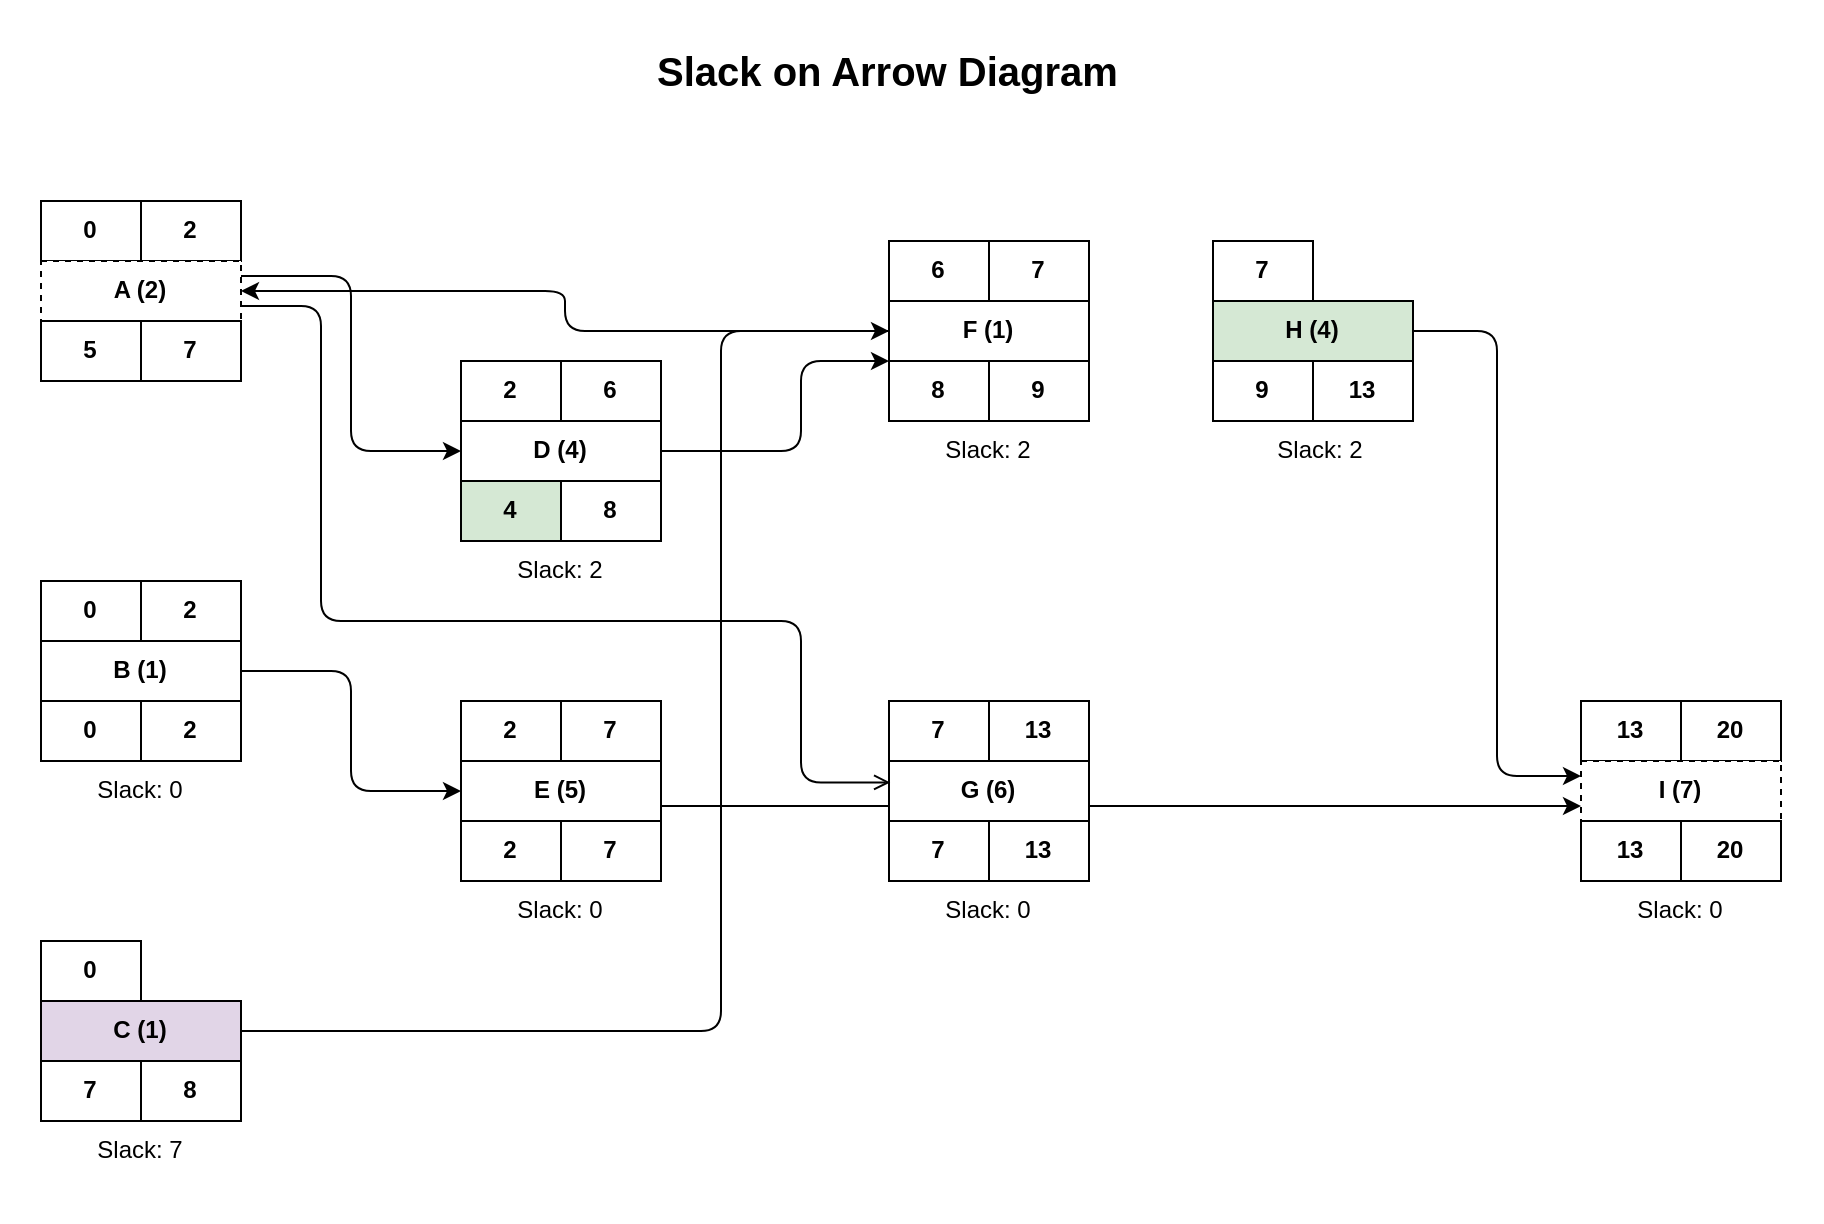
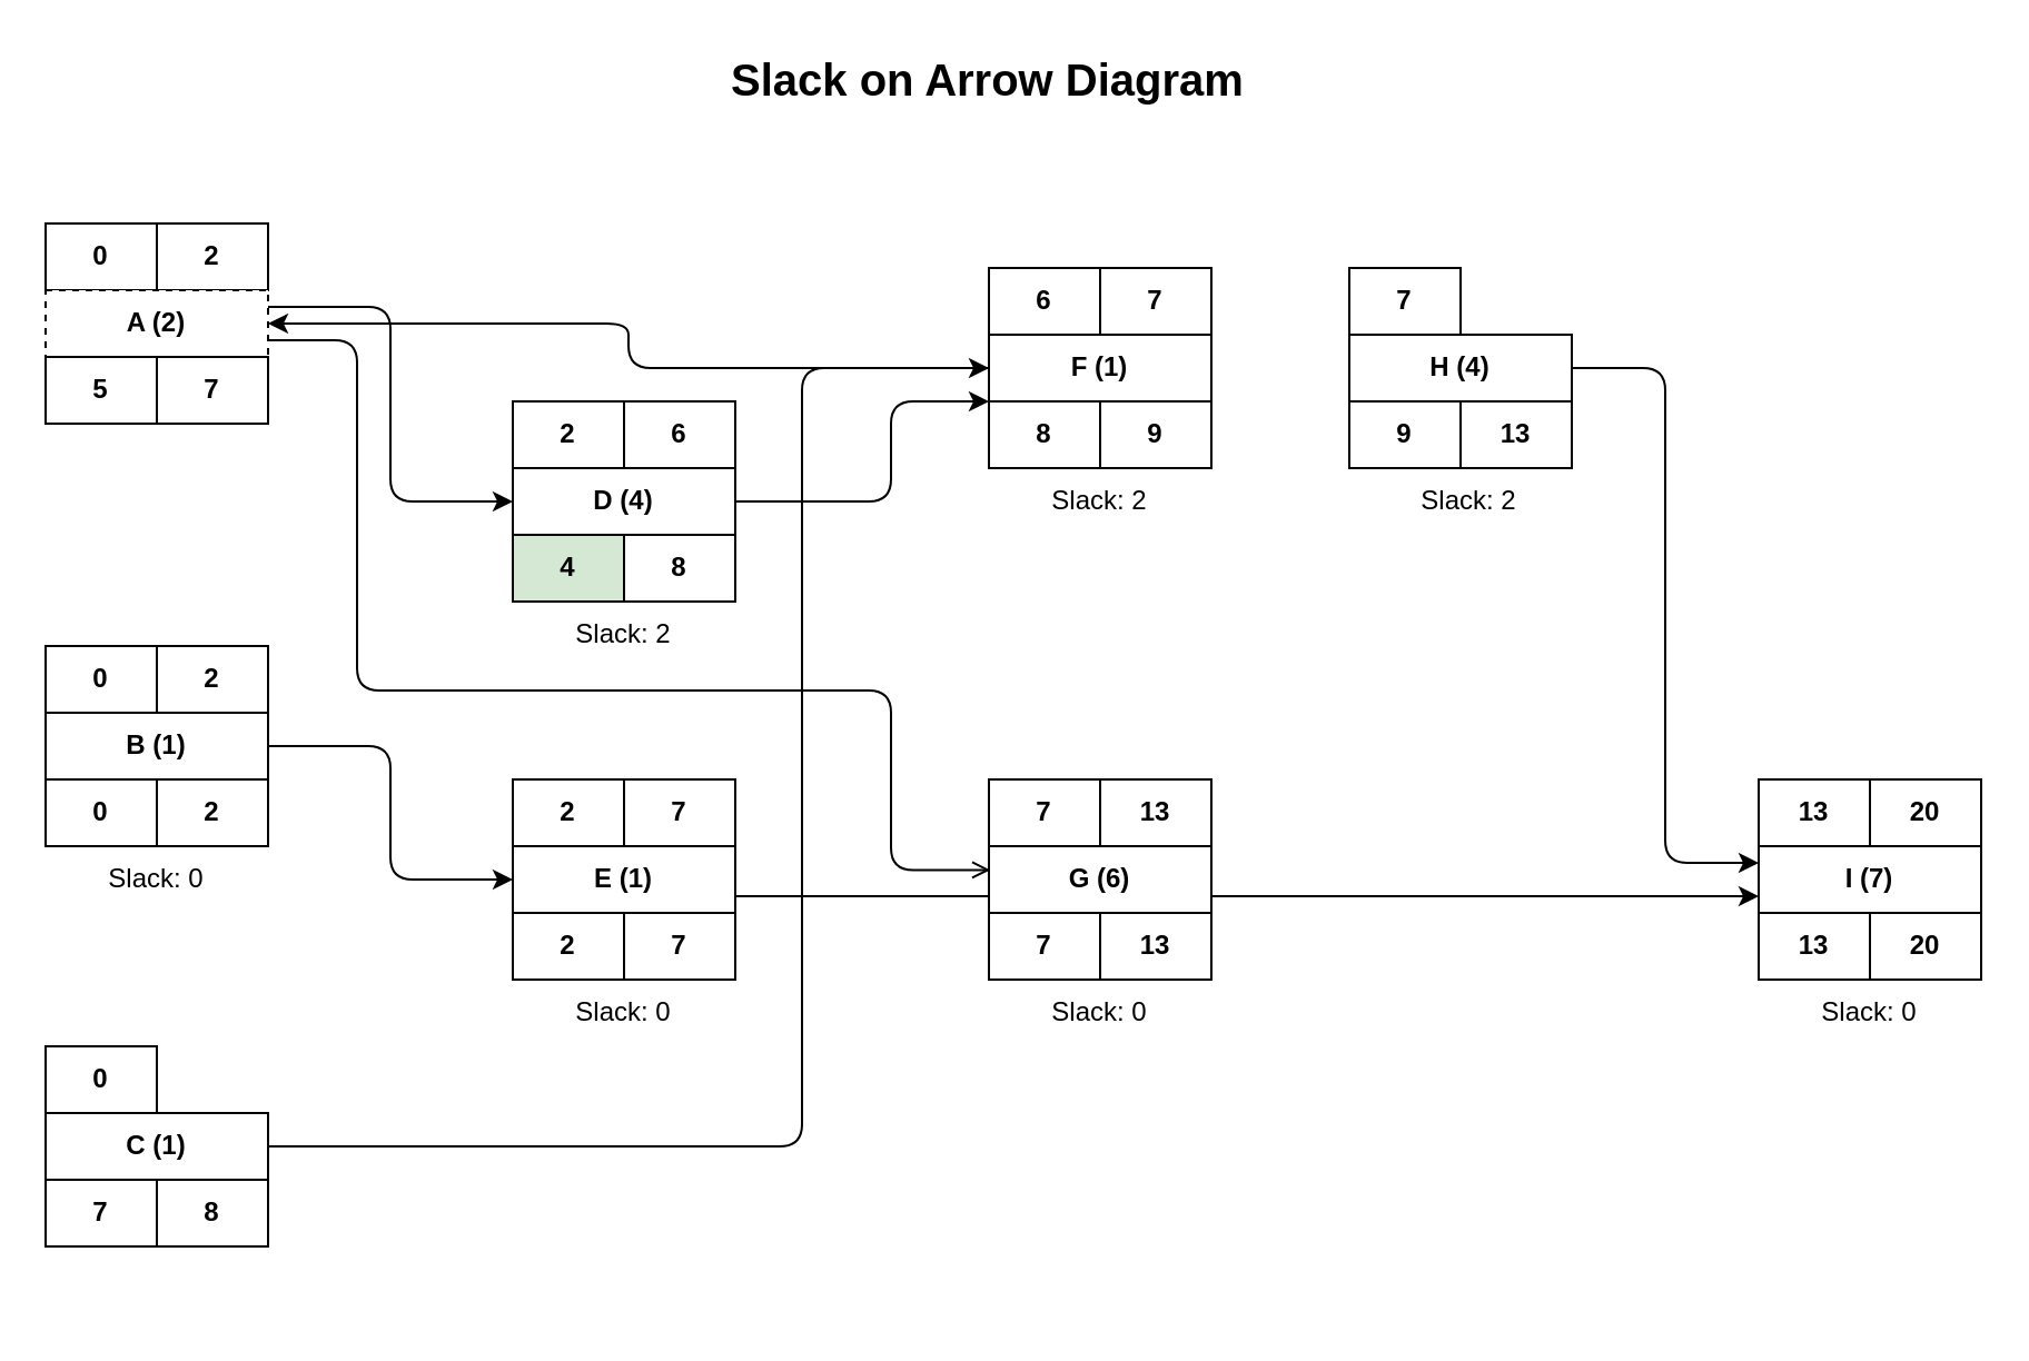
- <mxCell id="59" value="H (4)" style="rounded=0;whiteSpace=wrap;html=1;fontStyle=1;fillColor=#d5e8d4;" vertex="1" parent="57"><mxGeometry y="30" width="100" height="30" as="geometry" /></mxCell>
+ <mxCell id="59" value="H (4)" style="rounded=0;whiteSpace=wrap;html=1;fontStyle=1" vertex="1" parent="57"><mxGeometry y="30" width="100" height="30" as="geometry" /></mxCell>
- <mxCell id="36" value="E (5)" style="rounded=0;whiteSpace=wrap;html=1;fontStyle=1" vertex="1" parent="33"><mxGeometry y="30" width="100" height="30" as="geometry" /></mxCell>
+ <mxCell id="36" value="E (1)" style="rounded=0;whiteSpace=wrap;html=1;fontStyle=1" vertex="1" parent="33"><mxGeometry y="30" width="100" height="30" as="geometry" /></mxCell>
- <mxCell id="67" value="I (7)" style="rounded=0;whiteSpace=wrap;html=1;fontStyle=1;dashed=1;" vertex="1" parent="64"><mxGeometry y="30" width="100" height="30" as="geometry" /></mxCell>
+ <mxCell id="67" value="I (7)" style="rounded=0;whiteSpace=wrap;html=1;fontStyle=1" vertex="1" parent="64"><mxGeometry y="30" width="100" height="30" as="geometry" /></mxCell>
- <mxCell id="20" value="C (1)" style="rounded=0;whiteSpace=wrap;html=1;fontStyle=1;fillColor=#e1d5e7;" vertex="1" parent="18"><mxGeometry y="30" width="100" height="30" as="geometry" /></mxCell>
+ <mxCell id="20" value="C (1)" style="rounded=0;whiteSpace=wrap;html=1;fontStyle=1" vertex="1" parent="18"><mxGeometry y="30" width="100" height="30" as="geometry" /></mxCell>
- <mxCell id="23" value="Slack: 7" style="text;html=1;strokeColor=none;fillColor=none;align=center;verticalAlign=middle;whiteSpace=wrap;rounded=0;" vertex="1" parent="17"><mxGeometry x="20" y="90" width="60" height="30" as="geometry" /></mxCell>
